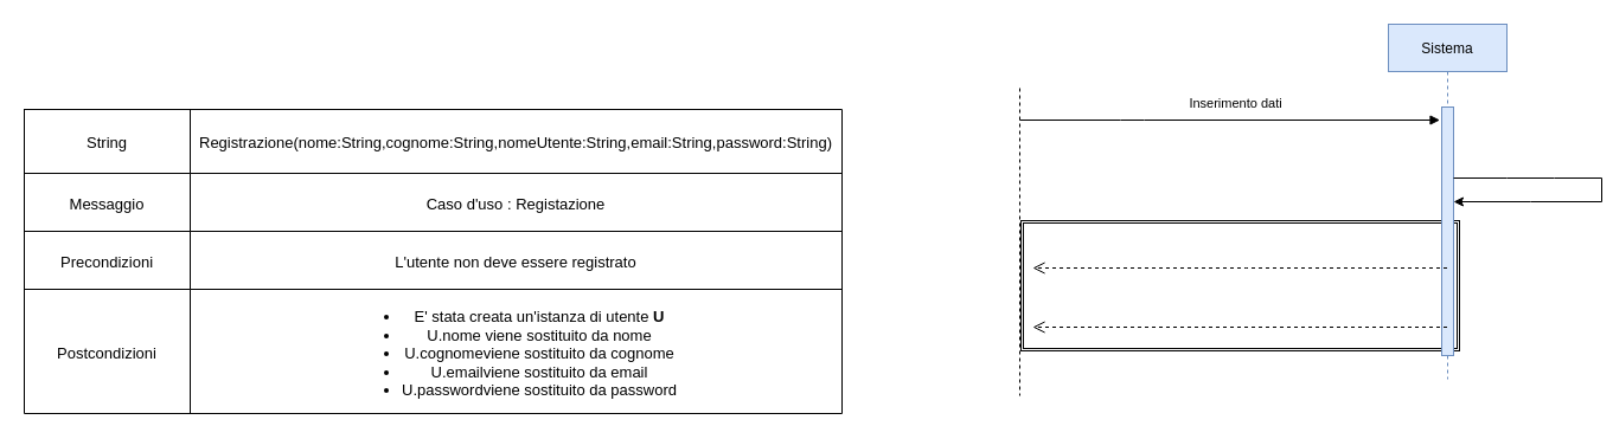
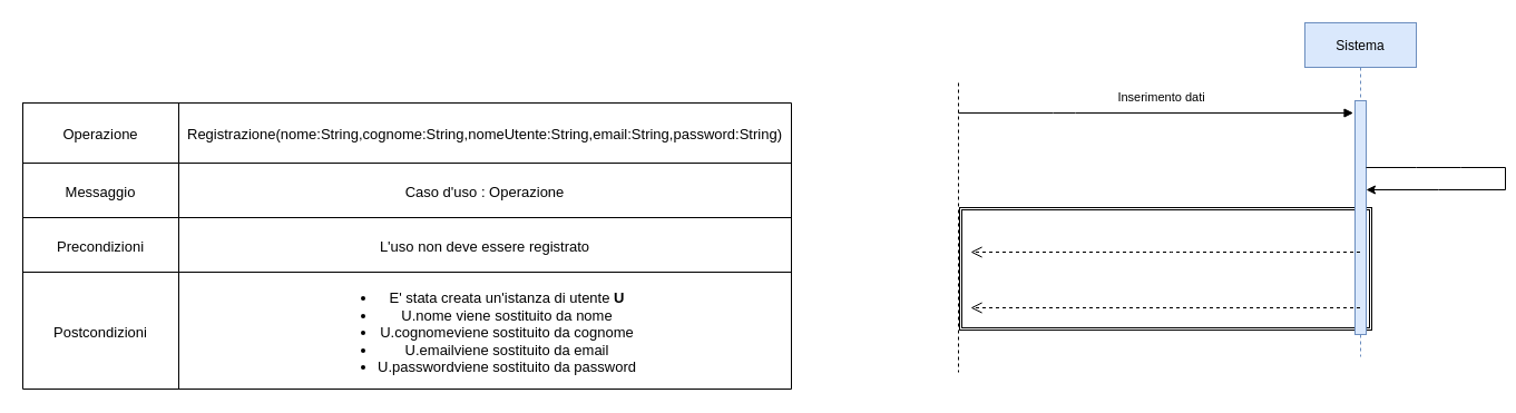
- <mxCell id="13" value="&lt;font style=&quot;font-size: 13px;&quot;&gt;String&lt;/font&gt;" style="shape=partialRectangle;html=1;whiteSpace=wrap;connectable=0;strokeColor=inherit;overflow=hidden;fillColor=none;top=0;left=0;bottom=0;right=0;pointerEvents=1;fontSize=16;" vertex="1" parent="12"><mxGeometry width="140" height="54" as="geometry"><mxRectangle width="140" height="54" as="alternateBounds" /></mxGeometry></mxCell>
+ <mxCell id="13" value="&lt;font style=&quot;font-size: 13px;&quot;&gt;Operazione&lt;/font&gt;" style="shape=partialRectangle;html=1;whiteSpace=wrap;connectable=0;strokeColor=inherit;overflow=hidden;fillColor=none;top=0;left=0;bottom=0;right=0;pointerEvents=1;fontSize=16;" vertex="1" parent="12"><mxGeometry width="140" height="54" as="geometry"><mxRectangle width="140" height="54" as="alternateBounds" /></mxGeometry></mxCell>
- <mxCell id="17" value="&lt;font style=&quot;font-size: 13px;&quot;&gt;Caso d'uso : Registazione&lt;/font&gt;" style="shape=partialRectangle;html=1;whiteSpace=wrap;connectable=0;strokeColor=inherit;overflow=hidden;fillColor=none;top=0;left=0;bottom=0;right=0;pointerEvents=1;fontSize=16;" vertex="1" parent="15"><mxGeometry x="140" width="550" height="49" as="geometry"><mxRectangle width="550" height="49" as="alternateBounds" /></mxGeometry></mxCell>
+ <mxCell id="17" value="&lt;font style=&quot;font-size: 13px;&quot;&gt;Caso d'uso : Operazione&lt;/font&gt;" style="shape=partialRectangle;html=1;whiteSpace=wrap;connectable=0;strokeColor=inherit;overflow=hidden;fillColor=none;top=0;left=0;bottom=0;right=0;pointerEvents=1;fontSize=16;" vertex="1" parent="15"><mxGeometry x="140" width="550" height="49" as="geometry"><mxRectangle width="550" height="49" as="alternateBounds" /></mxGeometry></mxCell>
- <mxCell id="20" value="&lt;font style=&quot;font-size: 13px;&quot;&gt;L'utente non deve essere registrato&lt;/font&gt;" style="shape=partialRectangle;html=1;whiteSpace=wrap;connectable=0;strokeColor=inherit;overflow=hidden;fillColor=none;top=0;left=0;bottom=0;right=0;pointerEvents=1;fontSize=16;" vertex="1" parent="18"><mxGeometry x="140" width="550" height="49" as="geometry"><mxRectangle width="550" height="49" as="alternateBounds" /></mxGeometry></mxCell>
+ <mxCell id="20" value="&lt;font style=&quot;font-size: 13px;&quot;&gt;L'uso non deve essere registrato&lt;/font&gt;" style="shape=partialRectangle;html=1;whiteSpace=wrap;connectable=0;strokeColor=inherit;overflow=hidden;fillColor=none;top=0;left=0;bottom=0;right=0;pointerEvents=1;fontSize=16;" vertex="1" parent="18"><mxGeometry x="140" width="550" height="49" as="geometry"><mxRectangle width="550" height="49" as="alternateBounds" /></mxGeometry></mxCell>
